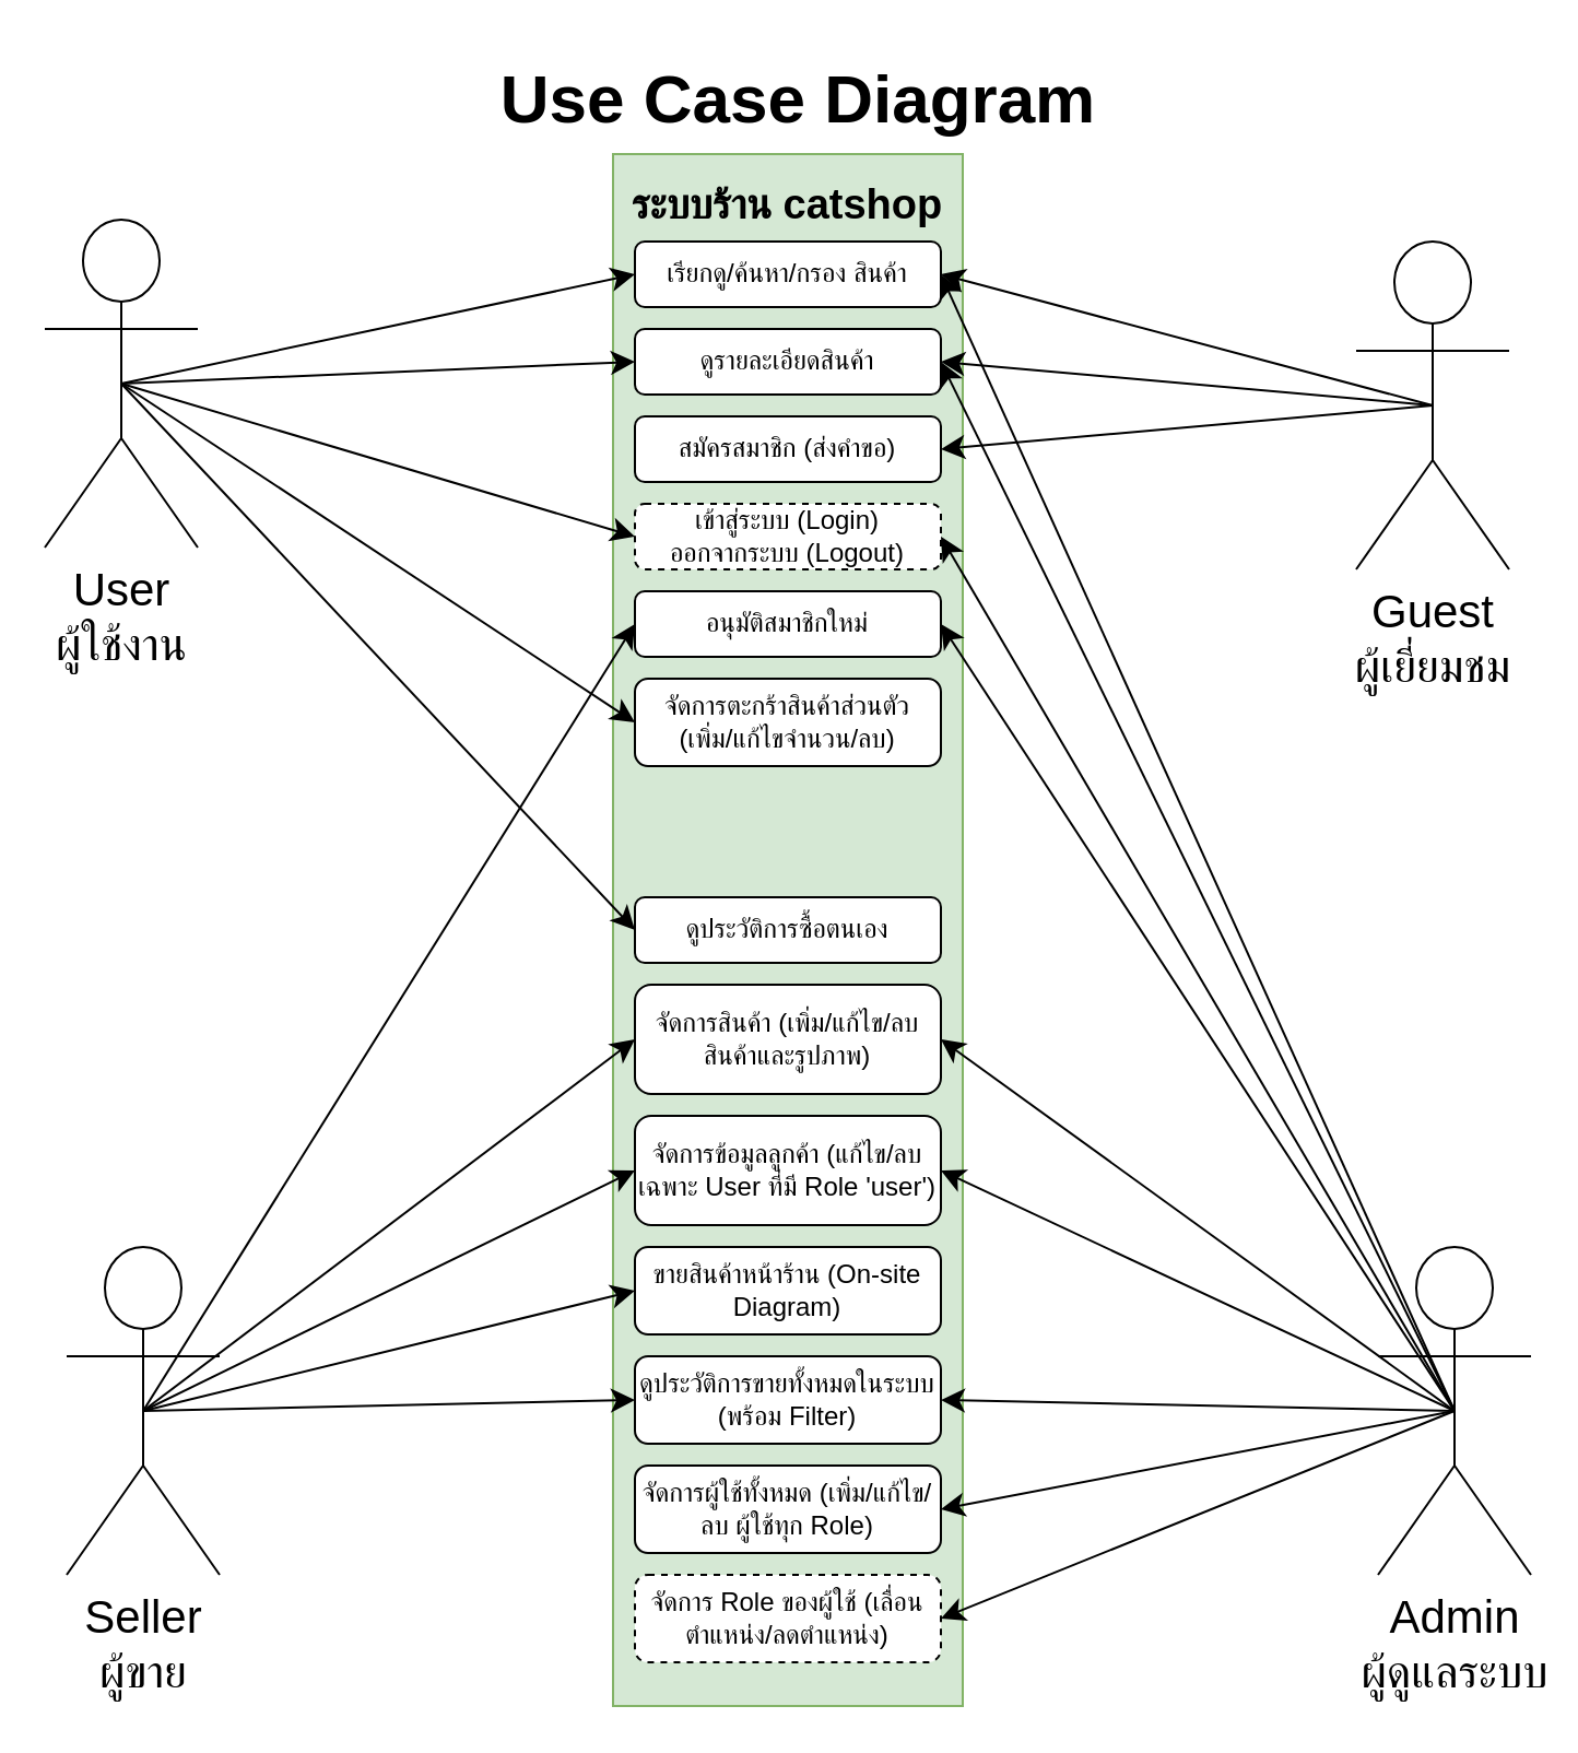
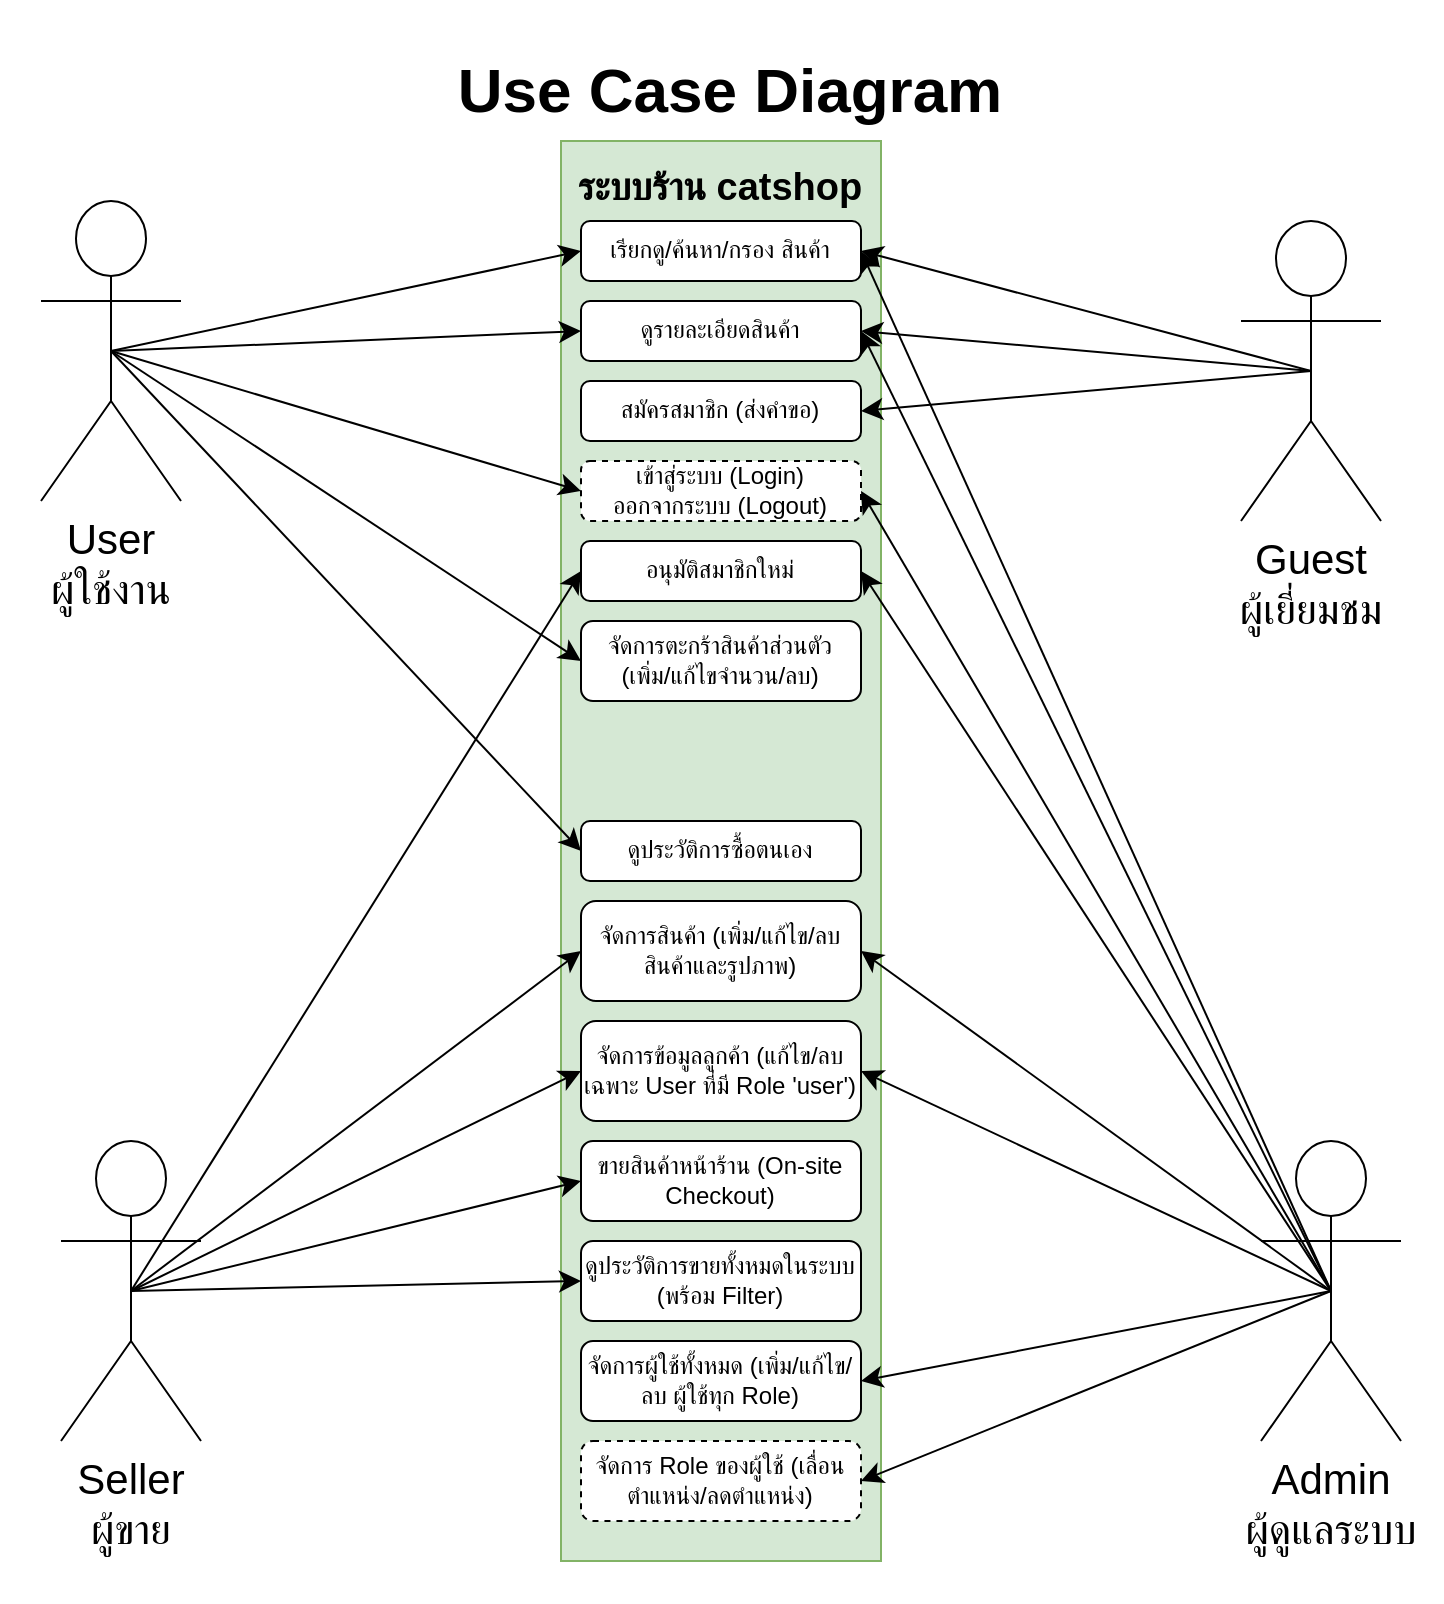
- <mxCell id="7" value="ขายสินค้าหน้าร้าน (On-site Diagram)" style="rounded=1;whiteSpace=wrap;html=1;" vertex="1" parent="1"><mxGeometry x="290" y="570" width="140" height="40" as="geometry" /></mxCell>
+ <mxCell id="7" value="ขายสินค้าหน้าร้าน (On-site Checkout)" style="rounded=1;whiteSpace=wrap;html=1;" vertex="1" parent="1"><mxGeometry x="290" y="570" width="140" height="40" as="geometry" /></mxCell>
- <mxCell id="28" style="edgeStyle=none;curved=1;rounded=0;orthogonalLoop=1;jettySize=auto;html=1;exitX=0.5;exitY=0.5;exitDx=0;exitDy=0;exitPerimeter=0;entryX=1;entryY=0.5;entryDx=0;entryDy=0;fontSize=12;startSize=8;endSize=8;" edge="1" parent="1" source="32" target="8"><mxGeometry relative="1" as="geometry" /></mxCell>
